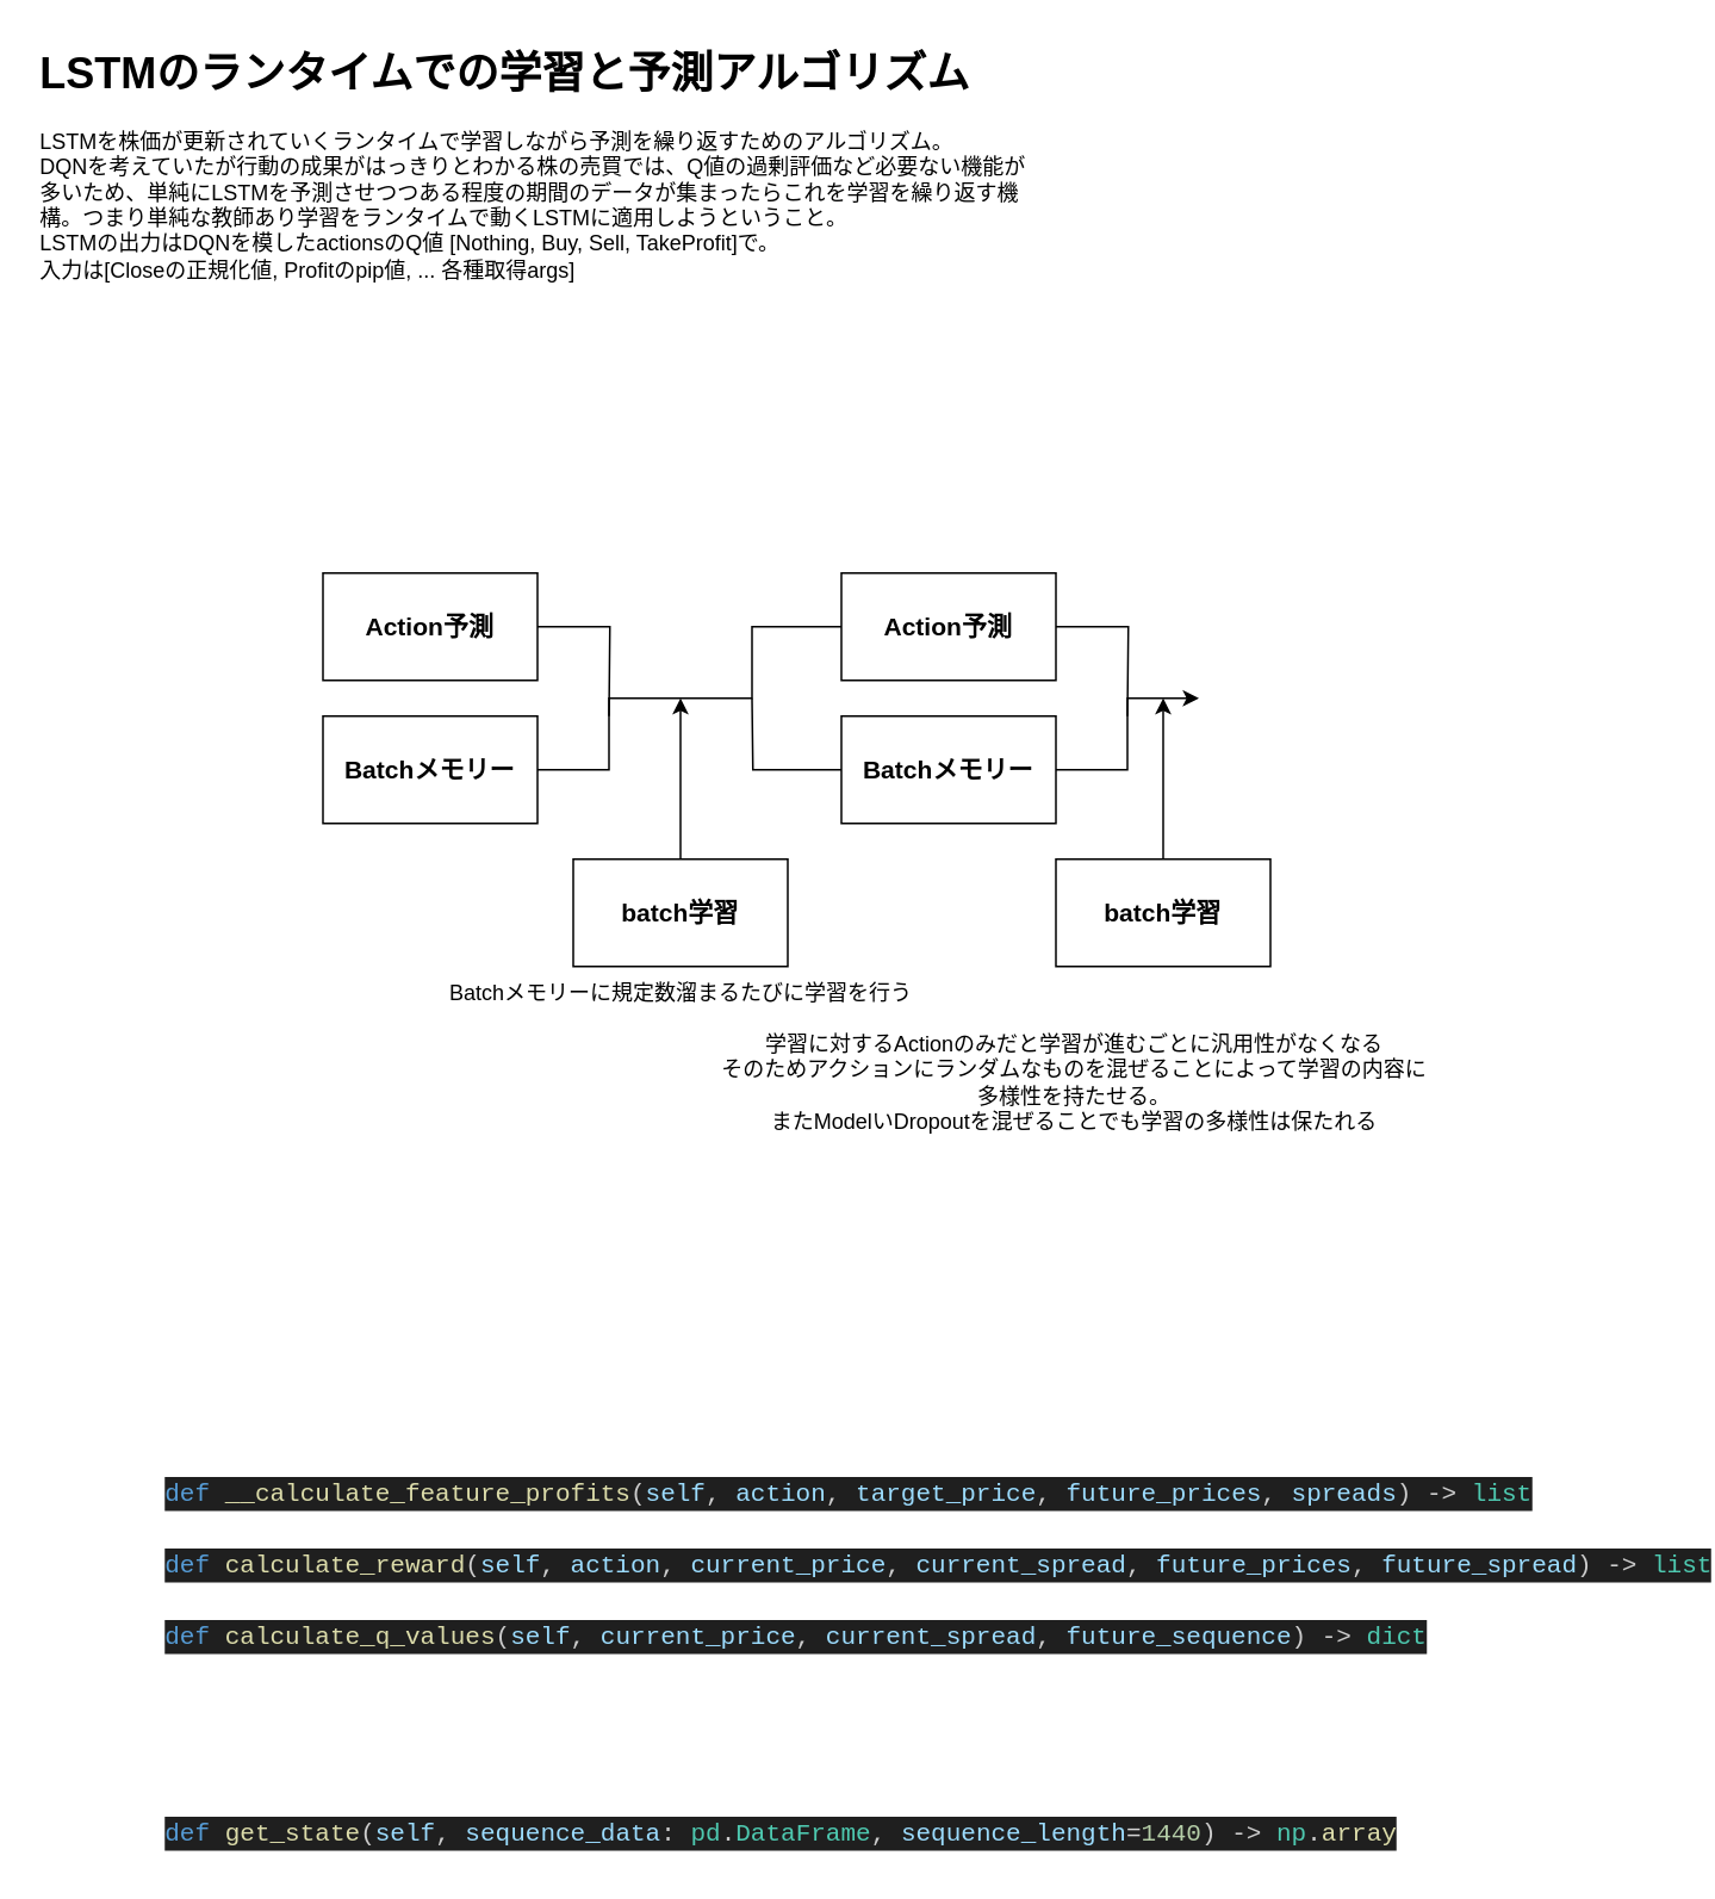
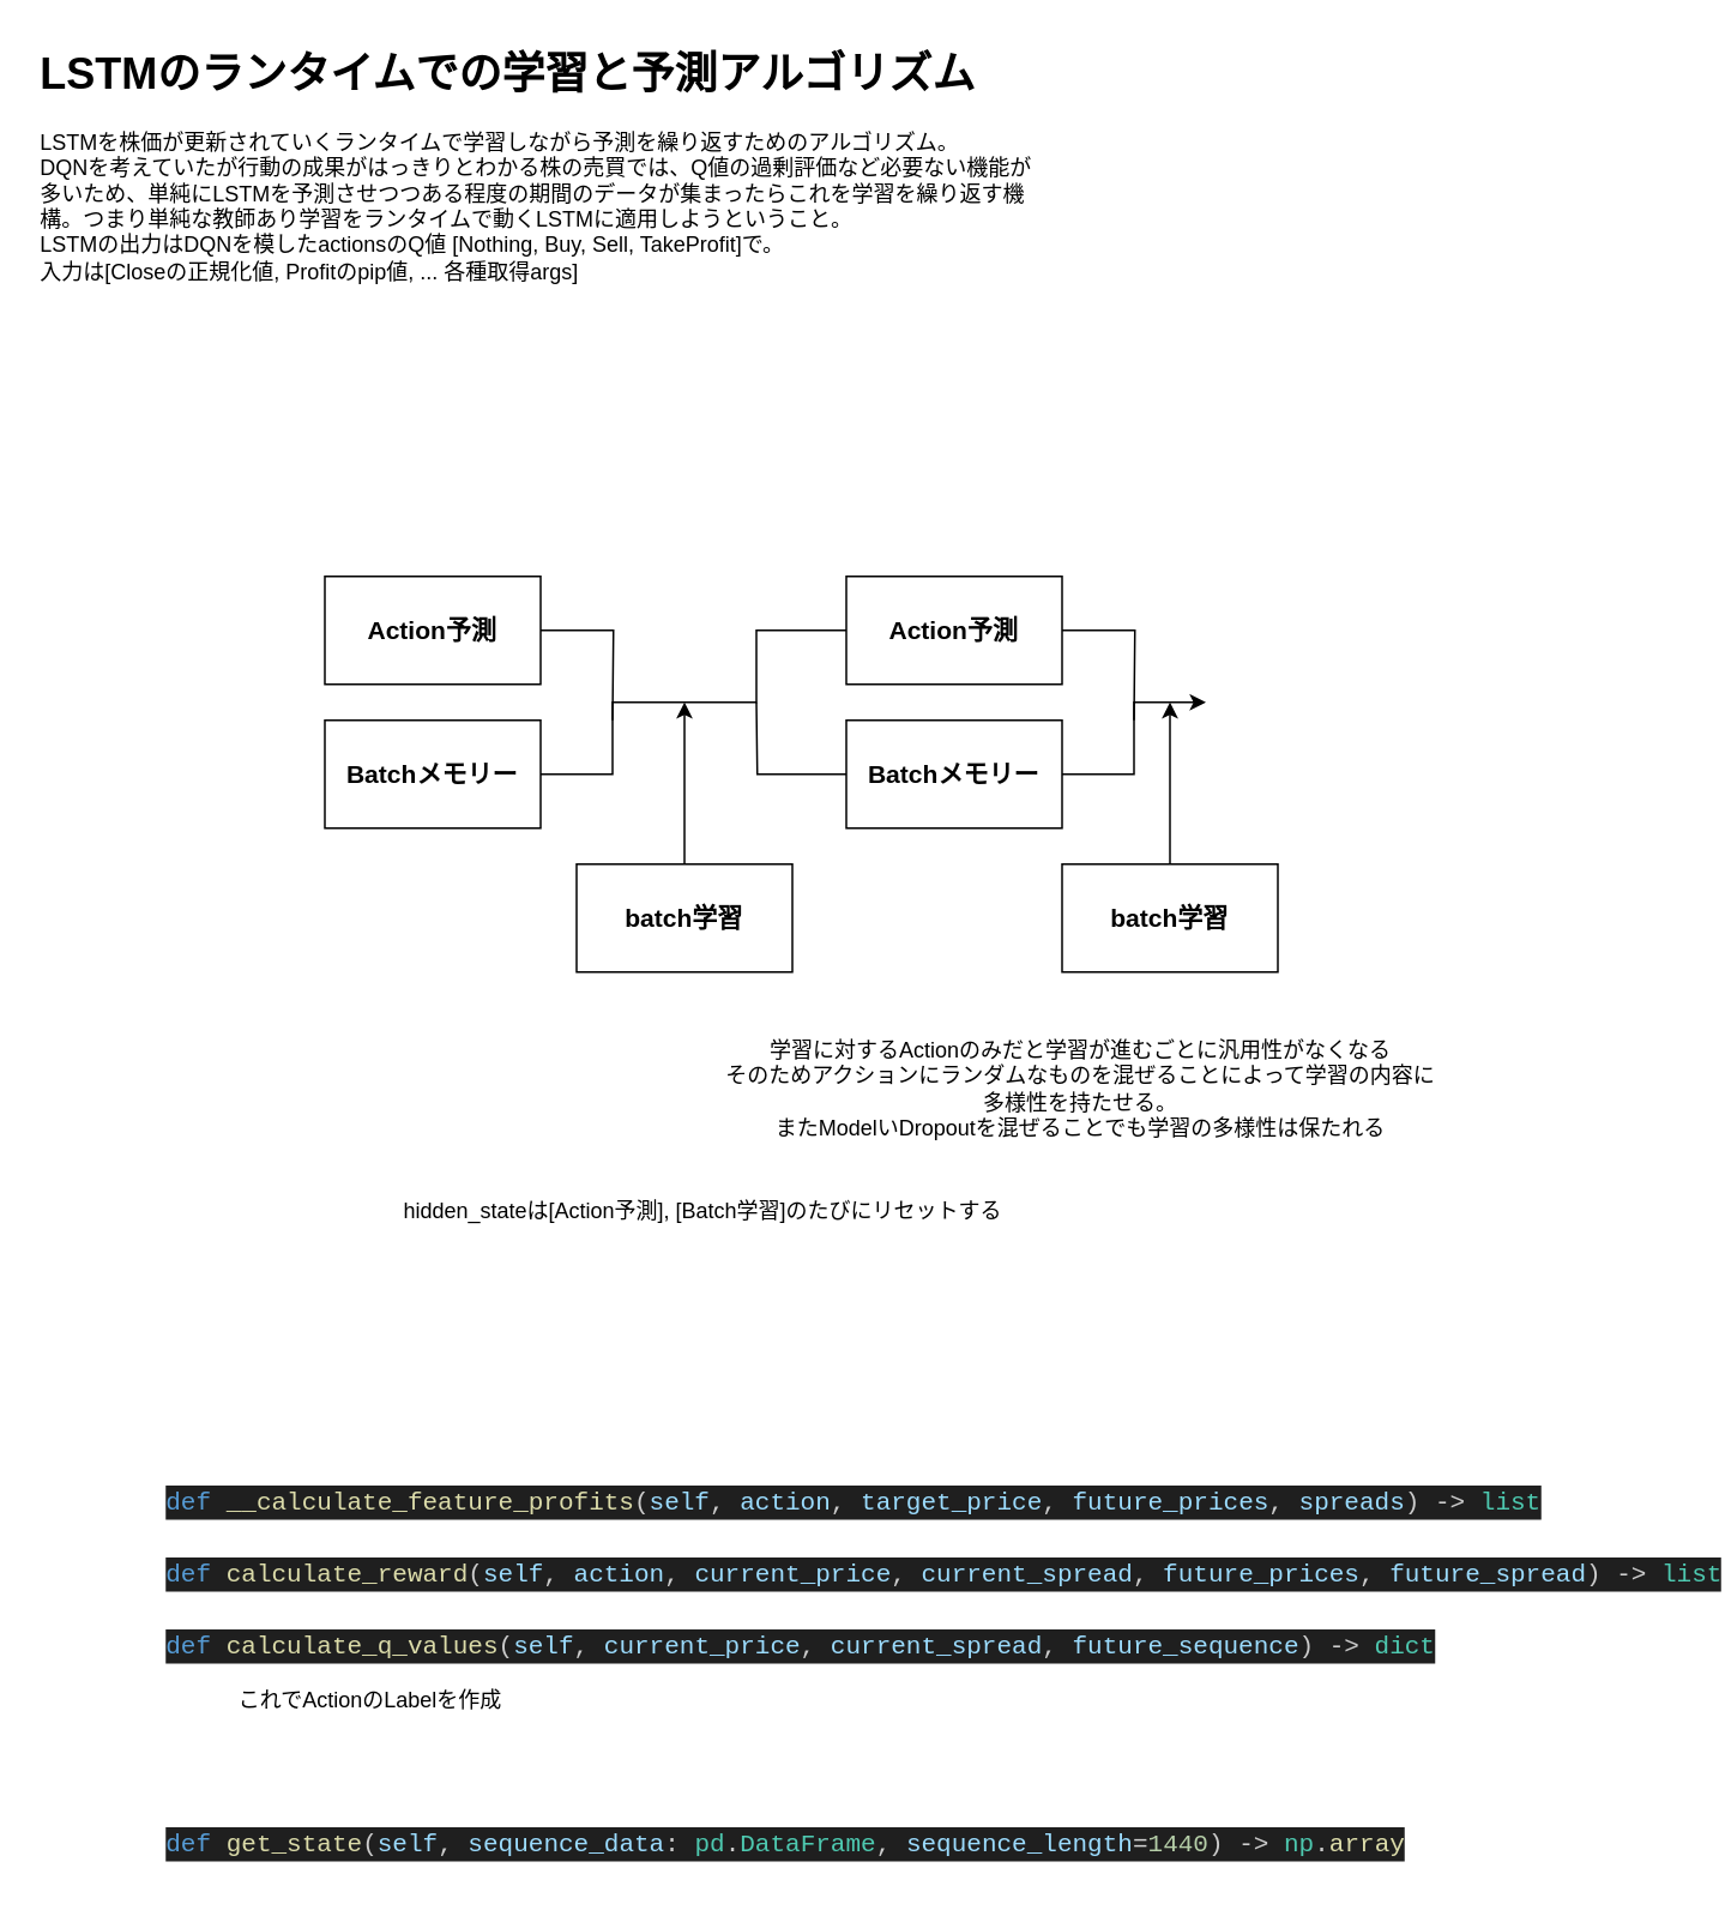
- <mxCell id="14" value="Batchメモリーに規定数溜まるたびに学習を行う" style="text;html=1;align=center;verticalAlign=middle;resizable=0;points=[];autosize=1;strokeColor=none;fillColor=none;" vertex="1" parent="1"><mxGeometry x="240" y="540" width="280" height="30" as="geometry" /></mxCell>
+ <mxCell id="18" value="hidden_stateは[Action予測], [Batch学習]のたびにリセットする" style="text;html=1;align=center;verticalAlign=middle;resizable=0;points=[];autosize=1;strokeColor=none;fillColor=none;" vertex="1" parent="1"><mxGeometry x="210" y="658" width="360" height="30" as="geometry" /></mxCell>
+ <mxCell id="22" value="これでActionのLabelを作成" style="text;html=1;align=center;verticalAlign=middle;resizable=0;points=[];autosize=1;strokeColor=none;fillColor=none;" vertex="1" parent="1"><mxGeometry x="120" y="930" width="170" height="30" as="geometry" /></mxCell>
